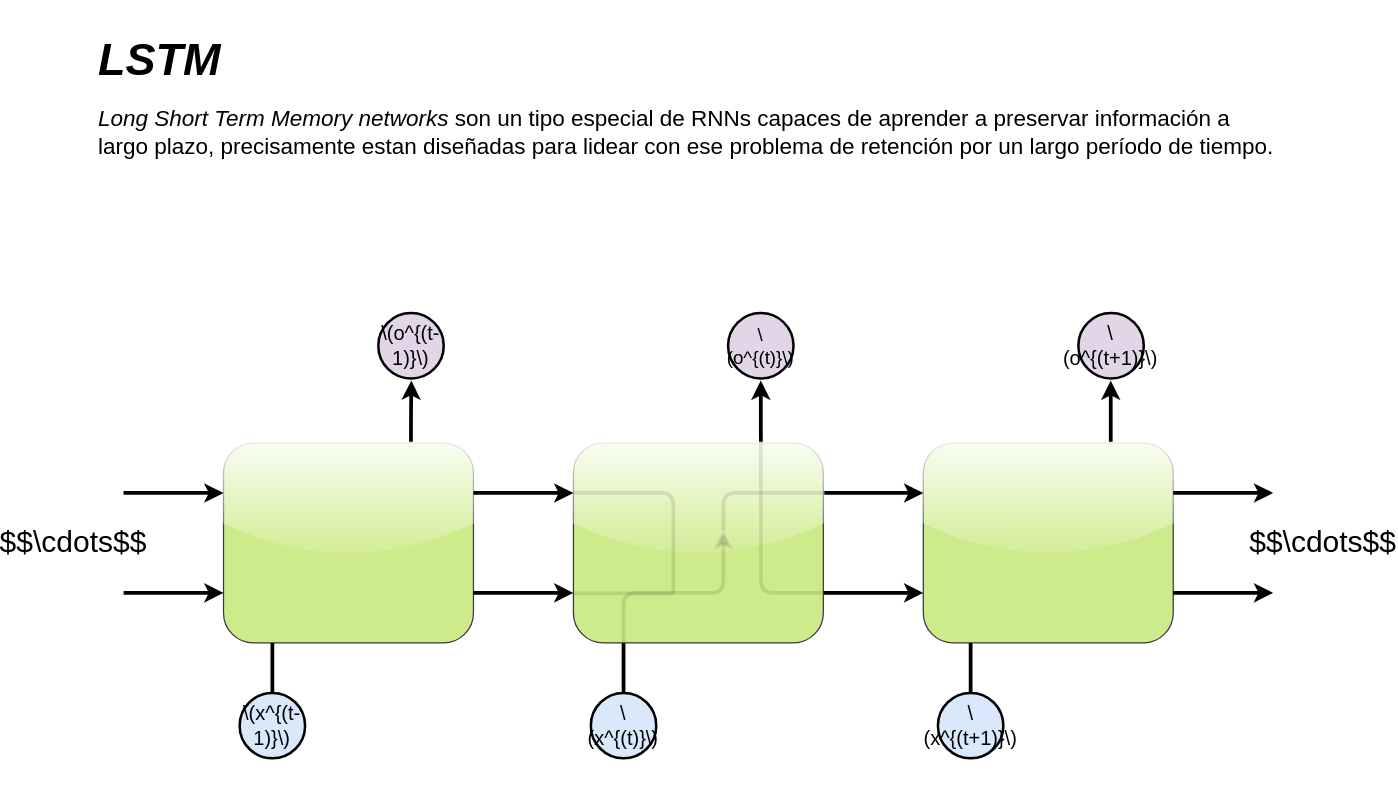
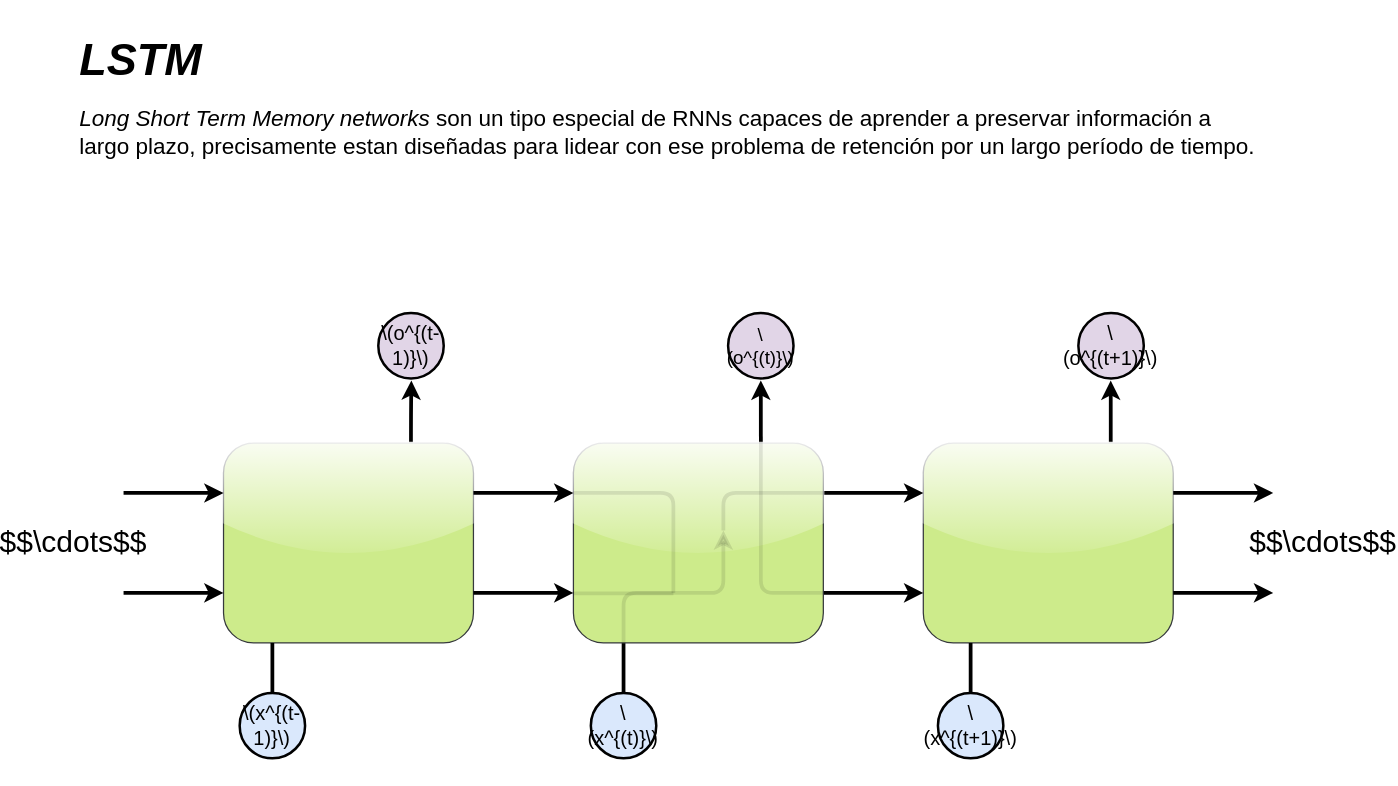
- <mxCell id="2" value="&lt;h1&gt;&lt;font color=&quot;#000000&quot;&gt;&lt;span style=&quot;font-size: 36px&quot;&gt;&lt;i&gt;LSTM&lt;/i&gt;&amp;nbsp;&lt;/span&gt;&lt;/font&gt;&lt;/h1&gt;&lt;p&gt;&lt;font color=&quot;#000000&quot; style=&quot;font-size: 18px&quot;&gt;&lt;i&gt;Long Short Term Memory networks &lt;/i&gt;son un tipo especial de RNNs capaces de aprender a preservar información a largo plazo, precisamente estan diseñadas para lidear con ese problema de retención por un largo período de tiempo.&lt;/font&gt;&lt;/p&gt;" style="text;html=1;strokeColor=none;fillColor=none;spacing=5;spacingTop=-20;whiteSpace=wrap;overflow=hidden;rounded=0;" vertex="1" parent="1"><mxGeometry x="65" y="20" width="950" height="170" as="geometry" /></mxCell>
+ <mxCell id="2" value="&lt;h1&gt;&lt;font color=&quot;#000000&quot;&gt;&lt;span style=&quot;font-size: 36px&quot;&gt;&lt;i&gt;LSTM&lt;/i&gt;&amp;nbsp;&lt;/span&gt;&lt;/font&gt;&lt;/h1&gt;&lt;p&gt;&lt;font color=&quot;#000000&quot; style=&quot;font-size: 18px&quot;&gt;&lt;i&gt;Long Short Term Memory networks &lt;/i&gt;son un tipo especial de RNNs capaces de aprender a preservar información a largo plazo, precisamente estan diseñadas para lidear con ese problema de retención por un largo período de tiempo.&lt;/font&gt;&lt;/p&gt;" style="text;html=1;strokeColor=none;fillColor=none;spacing=5;spacingTop=-20;whiteSpace=wrap;overflow=hidden;rounded=0;" vertex="1" parent="1"><mxGeometry x="50" y="20" width="950" height="170" as="geometry" /></mxCell>
